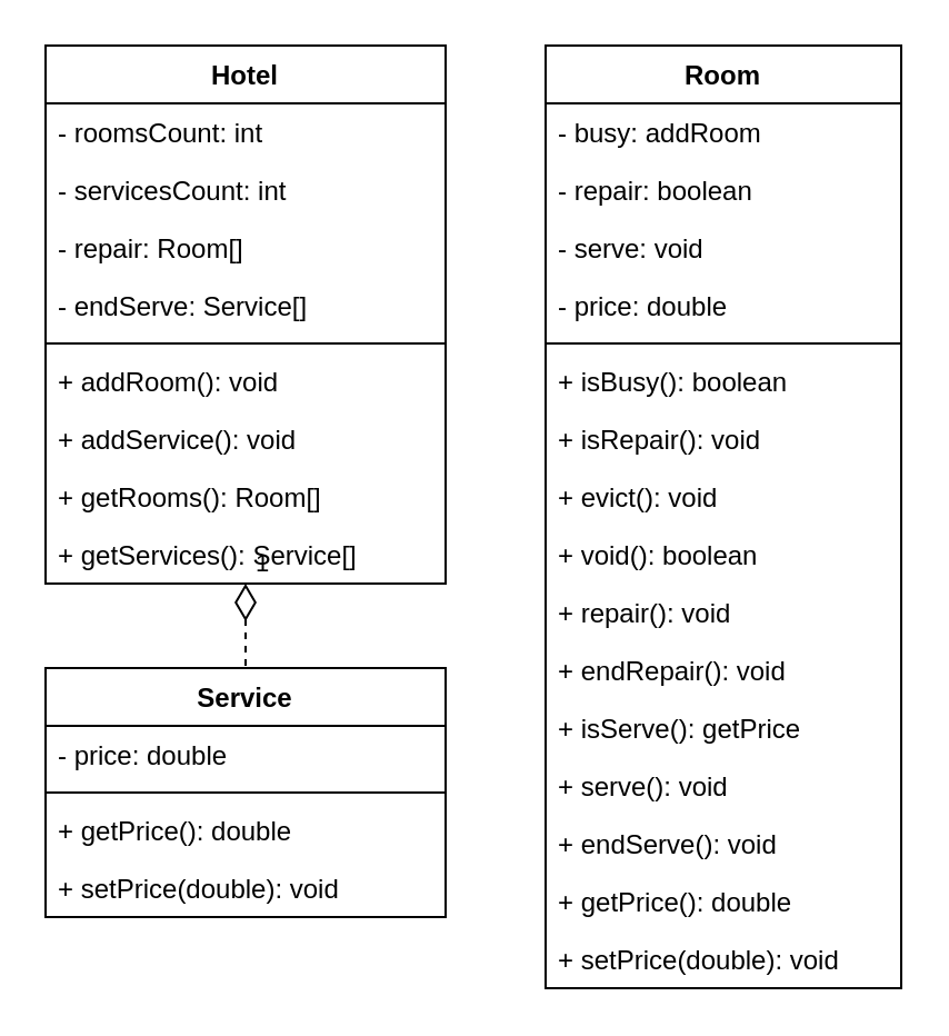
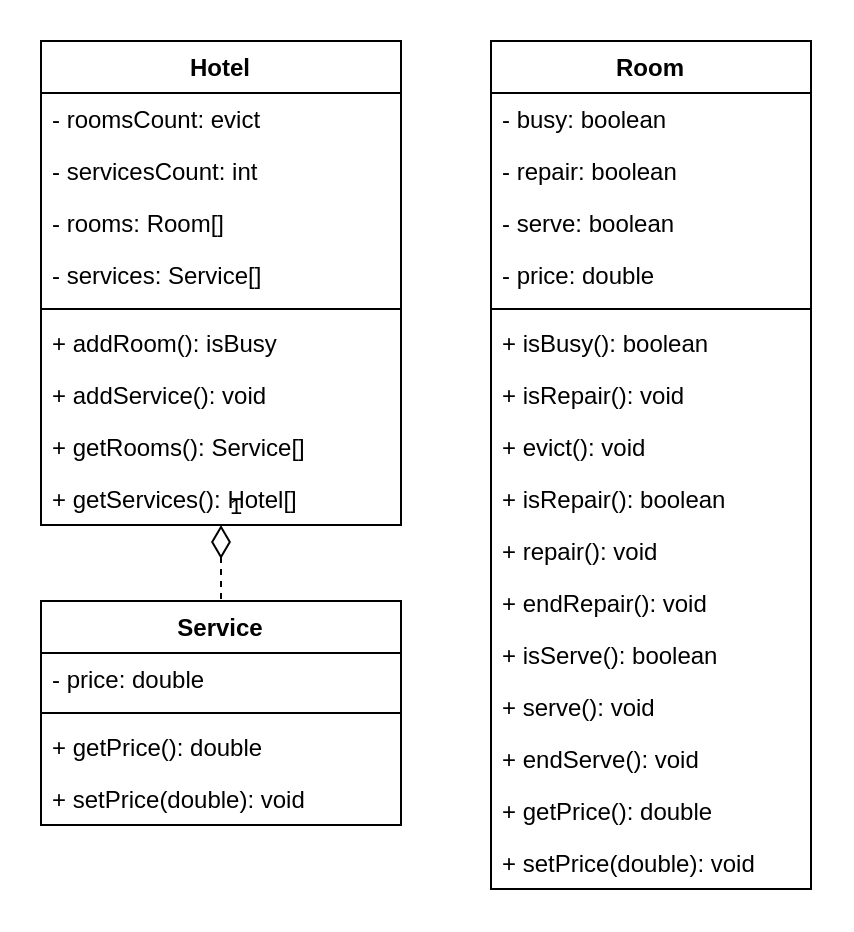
- <mxCell id="4" value="- roomsCount: int" style="text;strokeColor=none;fillColor=none;align=left;verticalAlign=top;spacingLeft=4;spacingRight=4;overflow=hidden;rotatable=0;points=[[0,0.5],[1,0.5]];portConstraint=eastwest;" parent="3" vertex="1"><mxGeometry y="26" width="180" height="26" as="geometry" /></mxCell>
+ <mxCell id="4" value="- roomsCount: evict" style="text;strokeColor=none;fillColor=none;align=left;verticalAlign=top;spacingLeft=4;spacingRight=4;overflow=hidden;rotatable=0;points=[[0,0.5],[1,0.5]];portConstraint=eastwest;" parent="3" vertex="1"><mxGeometry y="26" width="180" height="26" as="geometry" /></mxCell>
- <mxCell id="19" value="- busy: addRoom" style="text;strokeColor=none;fillColor=none;align=left;verticalAlign=top;spacingLeft=4;spacingRight=4;overflow=hidden;rotatable=0;points=[[0,0.5],[1,0.5]];portConstraint=eastwest;" parent="18" vertex="1"><mxGeometry y="26" width="160" height="26" as="geometry" /></mxCell>
+ <mxCell id="19" value="- busy: boolean" style="text;strokeColor=none;fillColor=none;align=left;verticalAlign=top;spacingLeft=4;spacingRight=4;overflow=hidden;rotatable=0;points=[[0,0.5],[1,0.5]];portConstraint=eastwest;" parent="18" vertex="1"><mxGeometry y="26" width="160" height="26" as="geometry" /></mxCell>
- <mxCell id="6" value="- repair: Room[]" style="text;strokeColor=none;fillColor=none;align=left;verticalAlign=top;spacingLeft=4;spacingRight=4;overflow=hidden;rotatable=0;points=[[0,0.5],[1,0.5]];portConstraint=eastwest;" parent="3" vertex="1"><mxGeometry y="78" width="180" height="26" as="geometry" /></mxCell>
+ <mxCell id="6" value="- rooms: Room[]" style="text;strokeColor=none;fillColor=none;align=left;verticalAlign=top;spacingLeft=4;spacingRight=4;overflow=hidden;rotatable=0;points=[[0,0.5],[1,0.5]];portConstraint=eastwest;" parent="3" vertex="1"><mxGeometry y="78" width="180" height="26" as="geometry" /></mxCell>
- <mxCell id="21" value="- serve: void" style="text;strokeColor=none;fillColor=none;align=left;verticalAlign=top;spacingLeft=4;spacingRight=4;overflow=hidden;rotatable=0;points=[[0,0.5],[1,0.5]];portConstraint=eastwest;" parent="18" vertex="1"><mxGeometry y="78" width="160" height="26" as="geometry" /></mxCell>
+ <mxCell id="21" value="- serve: boolean" style="text;strokeColor=none;fillColor=none;align=left;verticalAlign=top;spacingLeft=4;spacingRight=4;overflow=hidden;rotatable=0;points=[[0,0.5],[1,0.5]];portConstraint=eastwest;" parent="18" vertex="1"><mxGeometry y="78" width="160" height="26" as="geometry" /></mxCell>
- <mxCell id="7" value="- endServe: Service[]" style="text;strokeColor=none;fillColor=none;align=left;verticalAlign=top;spacingLeft=4;spacingRight=4;overflow=hidden;rotatable=0;points=[[0,0.5],[1,0.5]];portConstraint=eastwest;" parent="3" vertex="1"><mxGeometry y="104" width="180" height="26" as="geometry" /></mxCell>
+ <mxCell id="7" value="- services: Service[]" style="text;strokeColor=none;fillColor=none;align=left;verticalAlign=top;spacingLeft=4;spacingRight=4;overflow=hidden;rotatable=0;points=[[0,0.5],[1,0.5]];portConstraint=eastwest;" parent="3" vertex="1"><mxGeometry y="104" width="180" height="26" as="geometry" /></mxCell>
- <mxCell id="9" value="+ addRoom(): void" style="text;strokeColor=none;fillColor=none;align=left;verticalAlign=top;spacingLeft=4;spacingRight=4;overflow=hidden;rotatable=0;points=[[0,0.5],[1,0.5]];portConstraint=eastwest;" parent="3" vertex="1"><mxGeometry y="138" width="180" height="26" as="geometry" /></mxCell>
+ <mxCell id="9" value="+ addRoom(): isBusy" style="text;strokeColor=none;fillColor=none;align=left;verticalAlign=top;spacingLeft=4;spacingRight=4;overflow=hidden;rotatable=0;points=[[0,0.5],[1,0.5]];portConstraint=eastwest;" parent="3" vertex="1"><mxGeometry y="138" width="180" height="26" as="geometry" /></mxCell>
- <mxCell id="11" value="+ getRooms(): Room[]" style="text;strokeColor=none;fillColor=none;align=left;verticalAlign=top;spacingLeft=4;spacingRight=4;overflow=hidden;rotatable=0;points=[[0,0.5],[1,0.5]];portConstraint=eastwest;" parent="3" vertex="1"><mxGeometry y="190" width="180" height="26" as="geometry" /></mxCell>
+ <mxCell id="11" value="+ getRooms(): Service[]" style="text;strokeColor=none;fillColor=none;align=left;verticalAlign=top;spacingLeft=4;spacingRight=4;overflow=hidden;rotatable=0;points=[[0,0.5],[1,0.5]];portConstraint=eastwest;" parent="3" vertex="1"><mxGeometry y="190" width="180" height="26" as="geometry" /></mxCell>
- <mxCell id="12" value="+ getServices(): Service[]" style="text;strokeColor=none;fillColor=none;align=left;verticalAlign=top;spacingLeft=4;spacingRight=4;overflow=hidden;rotatable=0;points=[[0,0.5],[1,0.5]];portConstraint=eastwest;" parent="3" vertex="1"><mxGeometry y="216" width="180" height="26" as="geometry" /></mxCell>
+ <mxCell id="12" value="+ getServices(): Hotel[]" style="text;strokeColor=none;fillColor=none;align=left;verticalAlign=top;spacingLeft=4;spacingRight=4;overflow=hidden;rotatable=0;points=[[0,0.5],[1,0.5]];portConstraint=eastwest;" parent="3" vertex="1"><mxGeometry y="216" width="180" height="26" as="geometry" /></mxCell>
- <mxCell id="27" value="+ void(): boolean" style="text;strokeColor=none;fillColor=none;align=left;verticalAlign=top;spacingLeft=4;spacingRight=4;overflow=hidden;rotatable=0;points=[[0,0.5],[1,0.5]];portConstraint=eastwest;" parent="18" vertex="1"><mxGeometry y="216" width="160" height="26" as="geometry" /></mxCell>
+ <mxCell id="27" value="+ isRepair(): boolean" style="text;strokeColor=none;fillColor=none;align=left;verticalAlign=top;spacingLeft=4;spacingRight=4;overflow=hidden;rotatable=0;points=[[0,0.5],[1,0.5]];portConstraint=eastwest;" parent="18" vertex="1"><mxGeometry y="216" width="160" height="26" as="geometry" /></mxCell>
- <mxCell id="30" value="+ isServe(): getPrice" style="text;strokeColor=none;fillColor=none;align=left;verticalAlign=top;spacingLeft=4;spacingRight=4;overflow=hidden;rotatable=0;points=[[0,0.5],[1,0.5]];portConstraint=eastwest;" vertex="1" parent="18"><mxGeometry y="294" width="160" height="26" as="geometry" /></mxCell>
+ <mxCell id="30" value="+ isServe(): boolean" style="text;strokeColor=none;fillColor=none;align=left;verticalAlign=top;spacingLeft=4;spacingRight=4;overflow=hidden;rotatable=0;points=[[0,0.5],[1,0.5]];portConstraint=eastwest;" vertex="1" parent="18"><mxGeometry y="294" width="160" height="26" as="geometry" /></mxCell>
